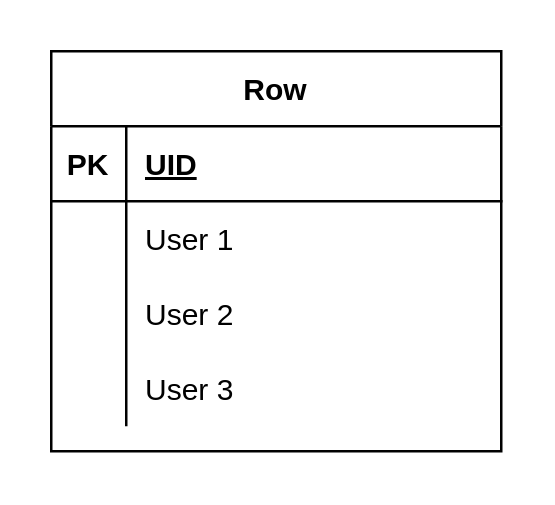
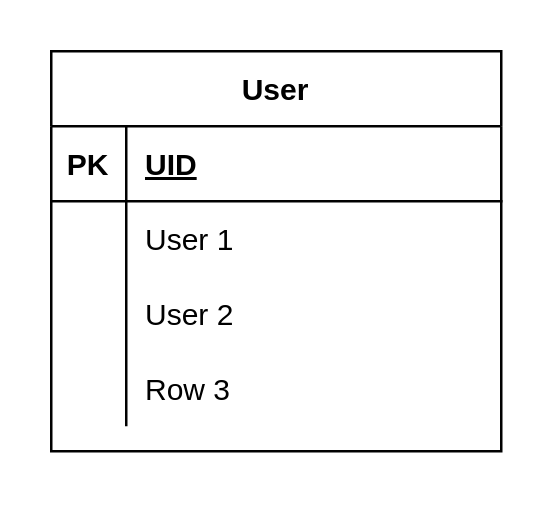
- <mxCell id="2" value="Row" style="shape=table;startSize=30;container=1;collapsible=1;childLayout=tableLayout;fixedRows=1;rowLines=0;fontStyle=1;align=center;resizeLast=1;" vertex="1" parent="1"><mxGeometry x="20" y="20" width="180" height="160" as="geometry" /></mxCell>
+ <mxCell id="2" value="User" style="shape=table;startSize=30;container=1;collapsible=1;childLayout=tableLayout;fixedRows=1;rowLines=0;fontStyle=1;align=center;resizeLast=1;" vertex="1" parent="1"><mxGeometry x="20" y="20" width="180" height="160" as="geometry" /></mxCell>
- <mxCell id="14" value="User 3" style="shape=partialRectangle;connectable=0;fillColor=none;top=0;left=0;bottom=0;right=0;align=left;spacingLeft=6;overflow=hidden;" vertex="1" parent="12"><mxGeometry x="30" width="150" height="30" as="geometry"><mxRectangle width="150" height="30" as="alternateBounds" /></mxGeometry></mxCell>
+ <mxCell id="14" value="Row 3" style="shape=partialRectangle;connectable=0;fillColor=none;top=0;left=0;bottom=0;right=0;align=left;spacingLeft=6;overflow=hidden;" vertex="1" parent="12"><mxGeometry x="30" width="150" height="30" as="geometry"><mxRectangle width="150" height="30" as="alternateBounds" /></mxGeometry></mxCell>
